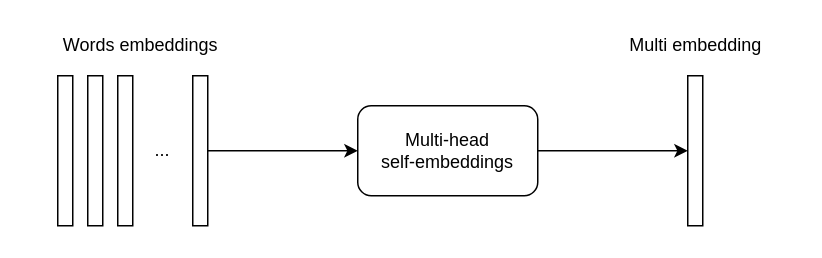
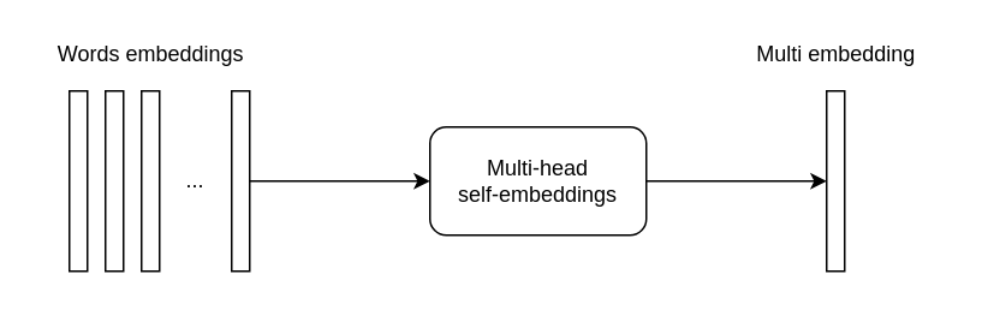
- <mxCell id="7" value="Words embeddings" style="text;html=1;strokeColor=none;fillColor=none;align=center;verticalAlign=middle;whiteSpace=wrap;rounded=0;" vertex="1" parent="1"><mxGeometry x="30.5" y="20" width="125" height="20" as="geometry" /></mxCell>
+ <mxCell id="7" value="Words embeddings" style="text;html=1;strokeColor=none;fillColor=none;align=center;verticalAlign=middle;whiteSpace=wrap;rounded=0;" vertex="1" parent="1"><mxGeometry x="20.5" y="20" width="125" height="20" as="geometry" /></mxCell>
